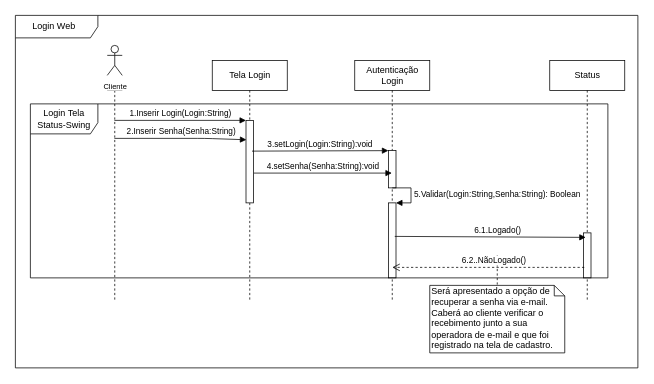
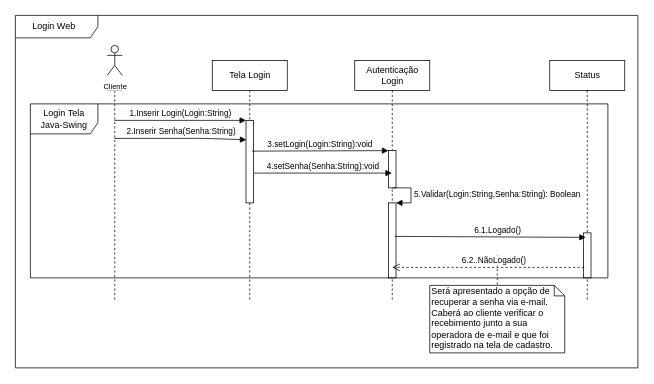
- <mxCell id="21" value="Login Tela &lt;br&gt;Status-Swing" style="shape=umlFrame;whiteSpace=wrap;html=1;width=90;height=40;" vertex="1" parent="1"><mxGeometry x="40" y="138" width="770" height="232" as="geometry" /></mxCell>
+ <mxCell id="21" value="Login Tela &lt;br&gt;Java-Swing" style="shape=umlFrame;whiteSpace=wrap;html=1;width=90;height=40;" vertex="1" parent="1"><mxGeometry x="40" y="138" width="770" height="232" as="geometry" /></mxCell>
